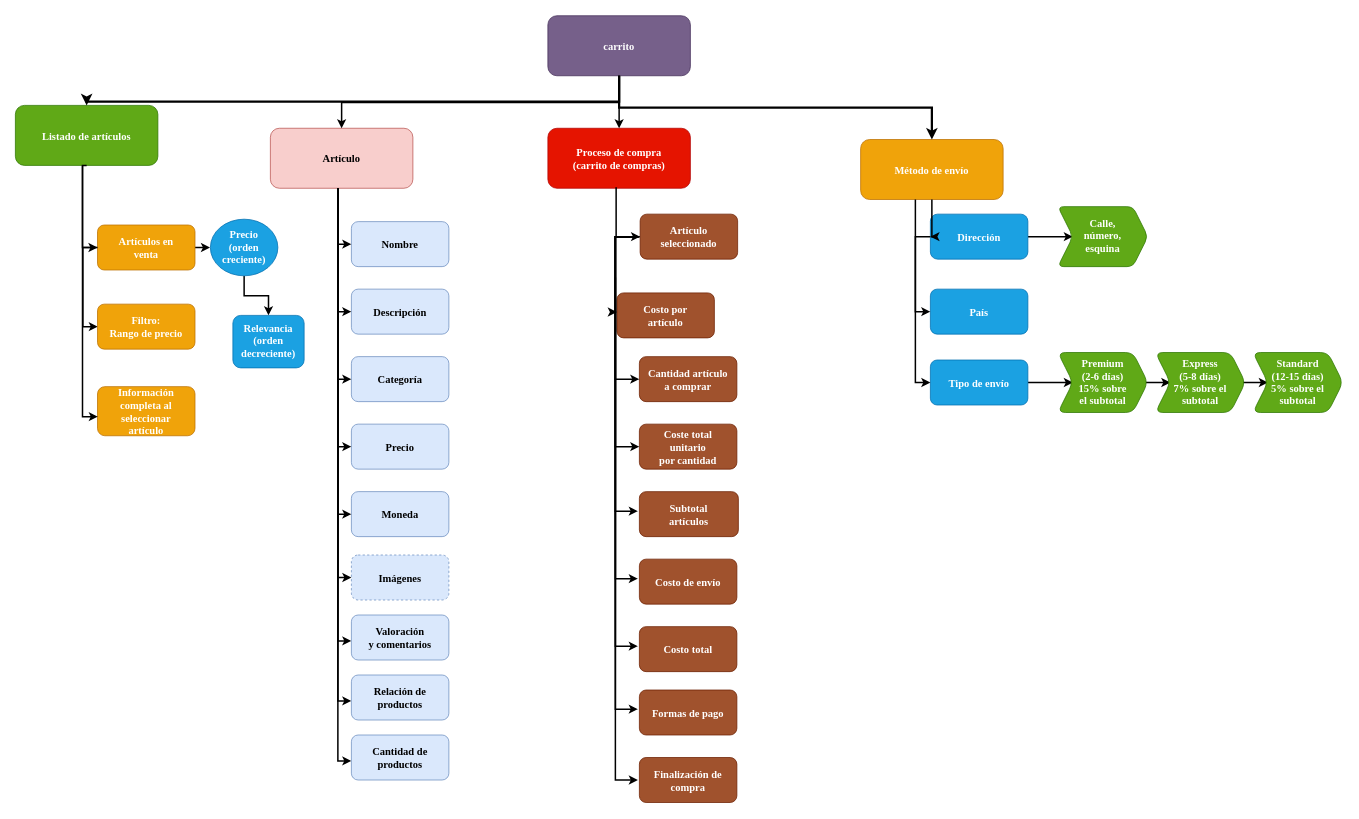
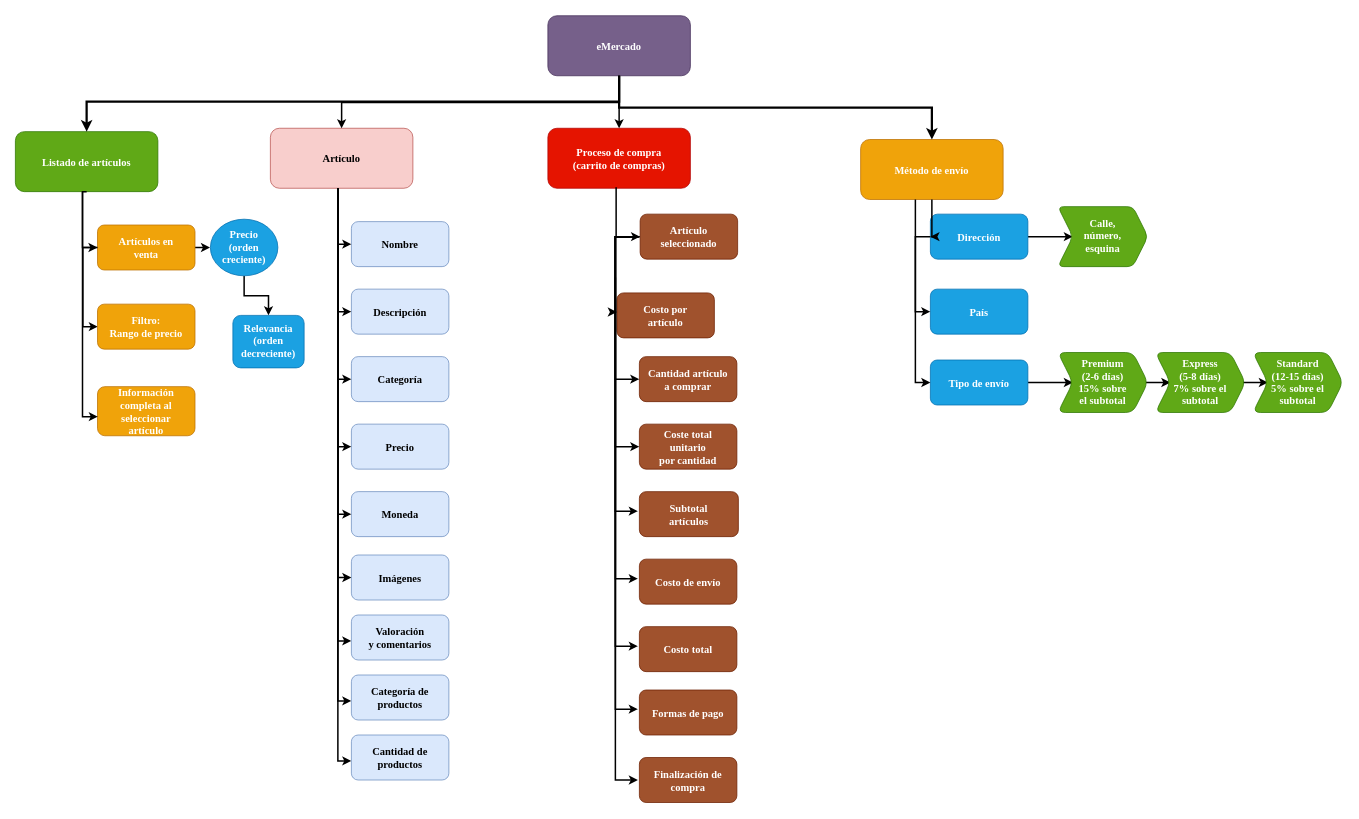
- <mxCell id="2" value="carrito" style="rounded=1;fillColor=#76608a;strokeColor=#432D57;fontColor=#ffffff;fontStyle=1;fontFamily=Tahoma;fontSize=14" parent="1" vertex="1"><mxGeometry x="730" y="20.5" width="190" height="80" as="geometry" /></mxCell>
+ <mxCell id="2" value="eMercado" style="rounded=1;fillColor=#76608a;strokeColor=#432D57;fontColor=#ffffff;fontStyle=1;fontFamily=Tahoma;fontSize=14" parent="1" vertex="1"><mxGeometry x="730" y="20.5" width="190" height="80" as="geometry" /></mxCell>
- <mxCell id="5" value="Listado de artículos" style="rounded=1;fillColor=#60a917;strokeColor=#2D7600;fontStyle=1;fontFamily=Tahoma;fontSize=14;fontColor=#ffffff;" parent="1" vertex="1"><mxGeometry x="20" y="140" width="190" height="80" as="geometry" /></mxCell>
+ <mxCell id="5" value="Listado de artículos" style="rounded=1;fillColor=#60a917;strokeColor=#2D7600;fontStyle=1;fontFamily=Tahoma;fontSize=14;fontColor=#ffffff;" parent="1" vertex="1"><mxGeometry x="20" y="175" width="190" height="80" as="geometry" /></mxCell>
- <mxCell id="13" value="Imágenes" style="rounded=1;fillColor=#dae8fc;strokeColor=#6c8ebf;fontStyle=1;fontFamily=Tahoma;fontSize=14;dashed=1;" parent="1" vertex="1"><mxGeometry x="468" y="739.5" width="130" height="60" as="geometry" /></mxCell>
+ <mxCell id="13" value="Imágenes" style="rounded=1;fillColor=#dae8fc;strokeColor=#6c8ebf;fontStyle=1;fontFamily=Tahoma;fontSize=14" parent="1" vertex="1"><mxGeometry x="468" y="739.5" width="130" height="60" as="geometry" /></mxCell>
- <mxCell id="50" value="Relación de&#10;productos" style="rounded=1;fillColor=#dae8fc;strokeColor=#6c8ebf;fontStyle=1;fontFamily=Tahoma;fontSize=14" parent="1" vertex="1"><mxGeometry x="468" y="899.5" width="130" height="60" as="geometry" /></mxCell>
+ <mxCell id="50" value="Categoría de&#10;productos" style="rounded=1;fillColor=#dae8fc;strokeColor=#6c8ebf;fontStyle=1;fontFamily=Tahoma;fontSize=14" parent="1" vertex="1"><mxGeometry x="468" y="899.5" width="130" height="60" as="geometry" /></mxCell>
